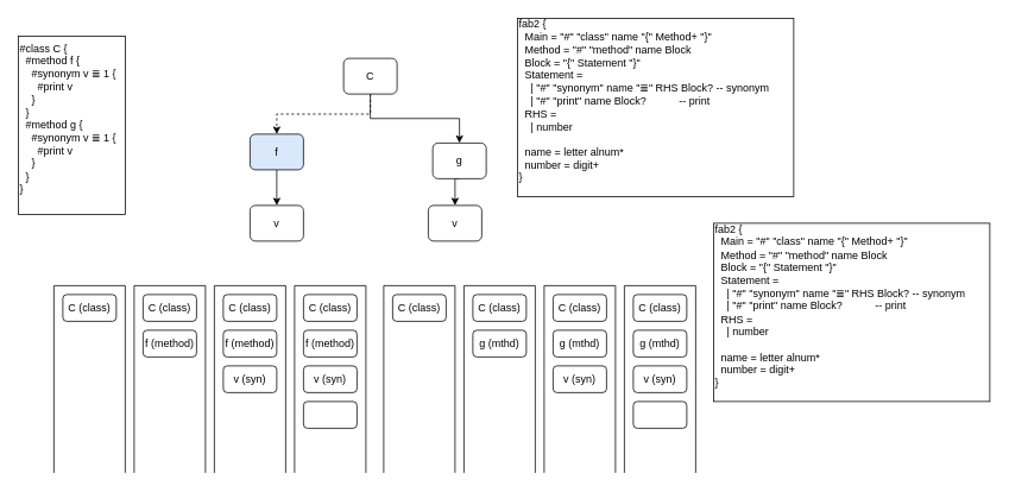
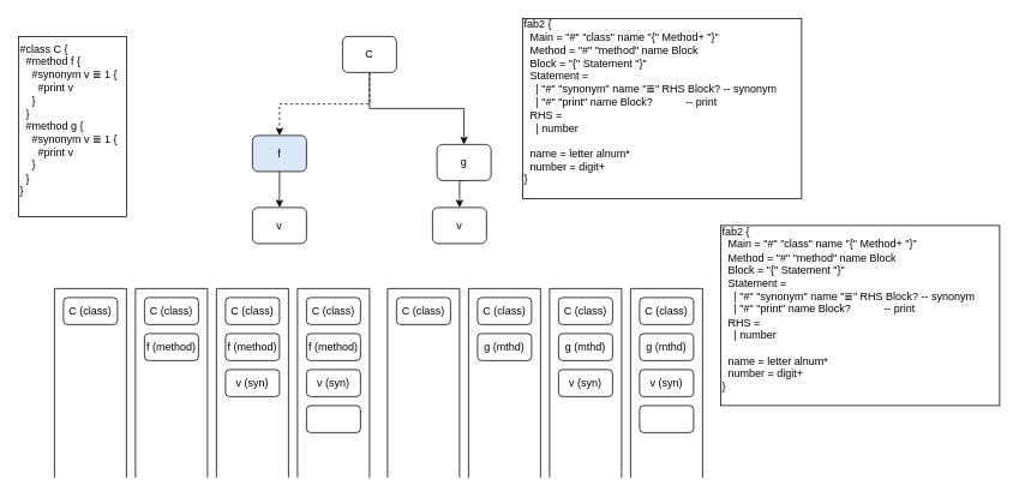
- <mxCell id="5" value="C" style="rounded=1;whiteSpace=wrap;html=1;align=center;" vertex="1" parent="1"><mxGeometry x="385" y="65" width="60" height="40" as="geometry" /></mxCell>
+ <mxCell id="5" value="C" style="rounded=1;whiteSpace=wrap;html=1;align=center;" vertex="1" parent="1"><mxGeometry x="380" y="40" width="60" height="40" as="geometry" /></mxCell>
